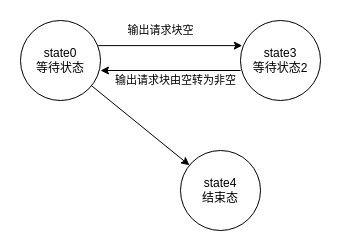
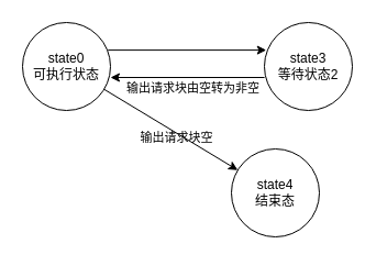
- <mxCell id="7" value="输出请求块空" style="text;html=1;align=center;verticalAlign=middle;resizable=0;points=[];autosize=1;strokeColor=none;fillColor=none;fontSize=11;fontFamily=Helvetica;fontColor=default;" parent="1" vertex="1"><mxGeometry x="120" y="20" width="80" height="20" as="geometry" /></mxCell>
+ <mxCell id="7" value="输出请求块空" style="text;html=1;align=center;verticalAlign=middle;resizable=0;points=[];autosize=1;strokeColor=none;fillColor=none;fontSize=11;fontFamily=Helvetica;fontColor=default;" parent="1" vertex="1"><mxGeometry x="120" y="115" width="80" height="20" as="geometry" /></mxCell>
- <mxCell id="4" value="state0&lt;br&gt;等待状态" style="ellipse;whiteSpace=wrap;html=1;aspect=fixed;" parent="1" vertex="1"><mxGeometry x="20" y="20" width="80" height="80" as="geometry" /></mxCell>
+ <mxCell id="4" value="state0&lt;br&gt;可执行状态" style="ellipse;whiteSpace=wrap;html=1;aspect=fixed;" parent="1" vertex="1"><mxGeometry x="20" y="20" width="80" height="80" as="geometry" /></mxCell>
- <mxCell id="8" value="state4&lt;br&gt;结束态" style="ellipse;whiteSpace=wrap;html=1;aspect=fixed;" parent="1" vertex="1"><mxGeometry x="180" y="150" width="80" height="80" as="geometry" /></mxCell>
+ <mxCell id="8" value="state4&lt;br&gt;结束态" style="ellipse;whiteSpace=wrap;html=1;aspect=fixed;" parent="1" vertex="1"><mxGeometry x="210" y="135" width="80" height="80" as="geometry" /></mxCell>
